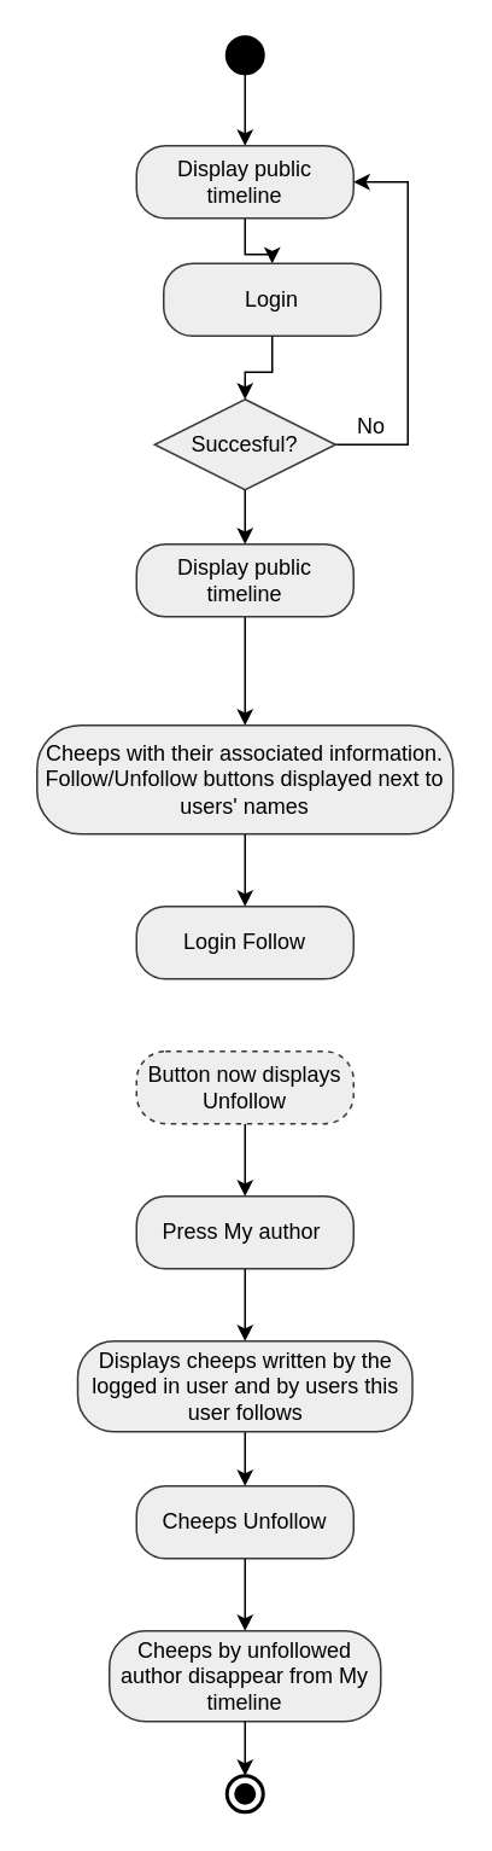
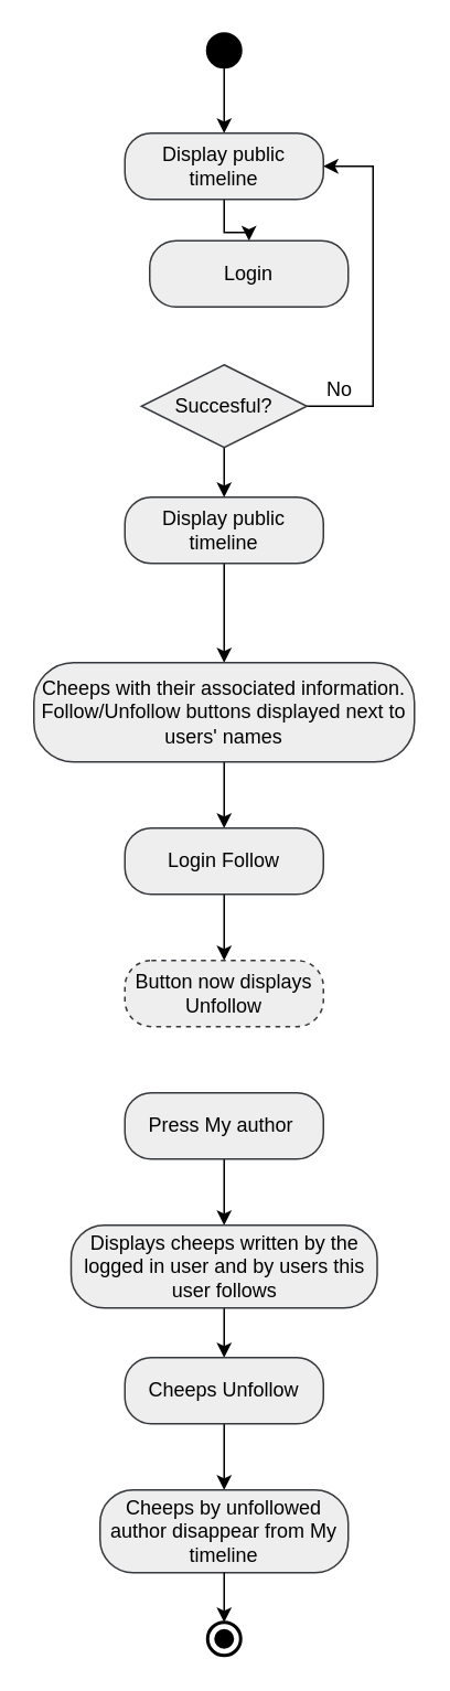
- <mxCell id="28" style="edgeStyle=orthogonalEdgeStyle;rounded=0;orthogonalLoop=1;jettySize=auto;html=1;entryX=0.5;entryY=0;entryDx=0;entryDy=0;entryPerimeter=0;" edge="1" parent="1" source="24" target="27"><mxGeometry relative="1" as="geometry" /></mxCell>
+ <mxCell id="8" style="edgeStyle=orthogonalEdgeStyle;rounded=0;orthogonalLoop=1;jettySize=auto;html=1;entryX=0.5;entryY=0;entryDx=0;entryDy=0;" edge="1" parent="1" source="9" target="11"><mxGeometry relative="1" as="geometry" /></mxCell>
- <mxCell id="10" style="edgeStyle=orthogonalEdgeStyle;rounded=0;orthogonalLoop=1;jettySize=auto;html=1;entryX=0.5;entryY=0;entryDx=0;entryDy=0;" edge="1" parent="1" source="11" target="13"><mxGeometry relative="1" as="geometry" /></mxCell>
